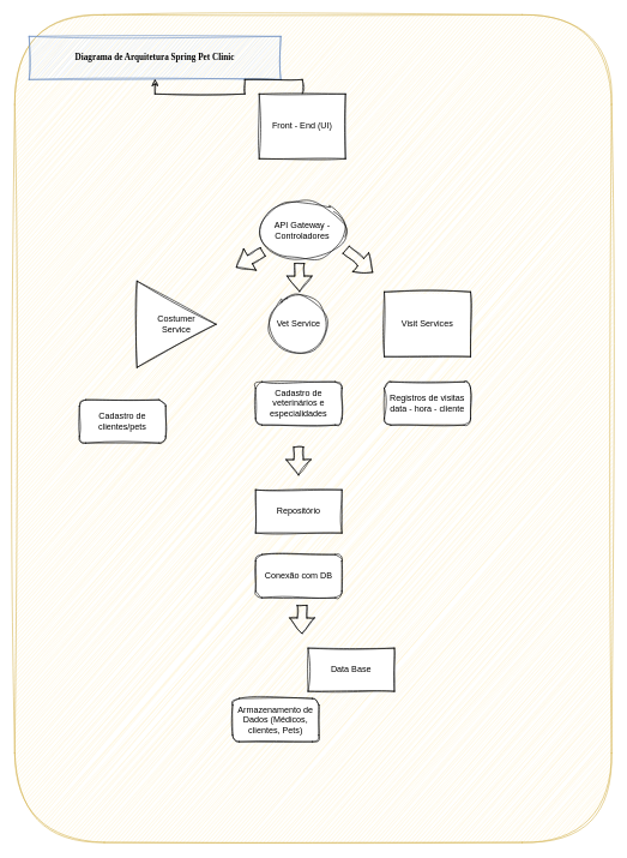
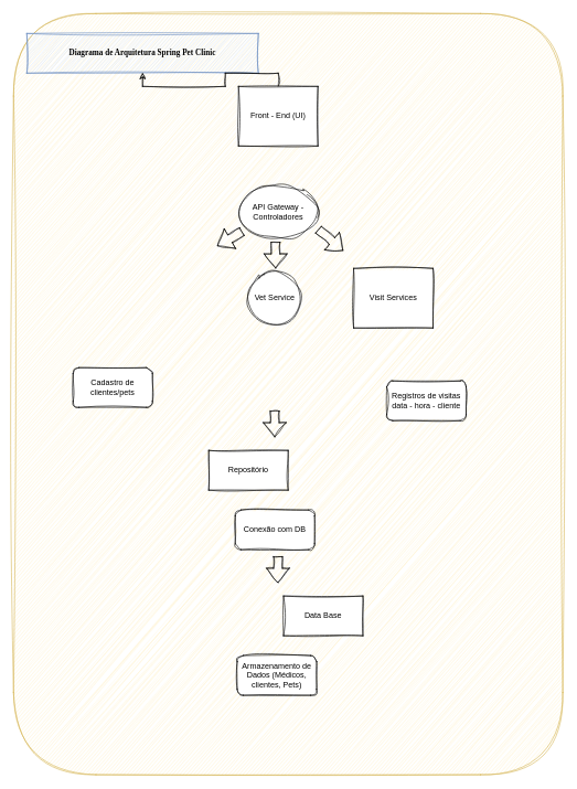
- <mxCell id="4" value="Costumer&lt;div&gt;&lt;span style=&quot;background-color: transparent; color: light-dark(rgb(0, 0, 0), rgb(255, 255, 255));&quot;&gt;Service&lt;/span&gt;&lt;/div&gt;" style="triangle;whiteSpace=wrap;html=1;rounded=0;sketch=1;curveFitting=1;jiggle=2;labelBackgroundColor=none;" parent="1" vertex="1"><mxGeometry x="190" y="390" width="110" height="120" as="geometry" /></mxCell>
- <mxCell id="6" value="Cadastro de veterinários e especialidades" style="rounded=1;whiteSpace=wrap;html=1;sketch=1;curveFitting=1;jiggle=2;labelBackgroundColor=none;" parent="1" vertex="1"><mxGeometry x="355" y="530" width="120" height="60" as="geometry" /></mxCell>
- <mxCell id="8" value="Registros de visitas&lt;div&gt;data - hora - cliente&lt;/div&gt;" style="rounded=1;whiteSpace=wrap;html=1;sketch=1;curveFitting=1;jiggle=2;labelBackgroundColor=none;" parent="1" vertex="1"><mxGeometry x="534" y="530" width="120" height="60" as="geometry" /></mxCell>
+ <mxCell id="8" value="Registros de visitas&lt;div&gt;data - hora - cliente&lt;/div&gt;" style="rounded=1;whiteSpace=wrap;html=1;sketch=1;curveFitting=1;jiggle=2;labelBackgroundColor=none;" parent="1" vertex="1"><mxGeometry x="584" y="575" width="120" height="60" as="geometry" /></mxCell>
- <mxCell id="19" value="Repositório" style="rounded=0;whiteSpace=wrap;html=1;sketch=1;curveFitting=1;jiggle=2;labelBackgroundColor=none;" parent="1" vertex="1"><mxGeometry x="355" y="680" width="120" height="60" as="geometry" /></mxCell>
+ <mxCell id="19" value="Repositório" style="rounded=0;whiteSpace=wrap;html=1;sketch=1;curveFitting=1;jiggle=2;labelBackgroundColor=none;" parent="1" vertex="1"><mxGeometry x="315" y="680" width="120" height="60" as="geometry" /></mxCell>
- <mxCell id="18" value="Armazenamento de Dados (Médicos, clientes, Pets)" style="rounded=1;whiteSpace=wrap;html=1;sketch=1;curveFitting=1;jiggle=2;labelBackgroundColor=none;" parent="1" vertex="1"><mxGeometry x="323" y="970" width="120" height="60" as="geometry" /></mxCell>
+ <mxCell id="18" value="Armazenamento de Dados (Médicos, clientes, Pets)" style="rounded=1;whiteSpace=wrap;html=1;sketch=1;curveFitting=1;jiggle=2;labelBackgroundColor=none;" parent="1" vertex="1"><mxGeometry x="358" y="990" width="120" height="60" as="geometry" /></mxCell>
